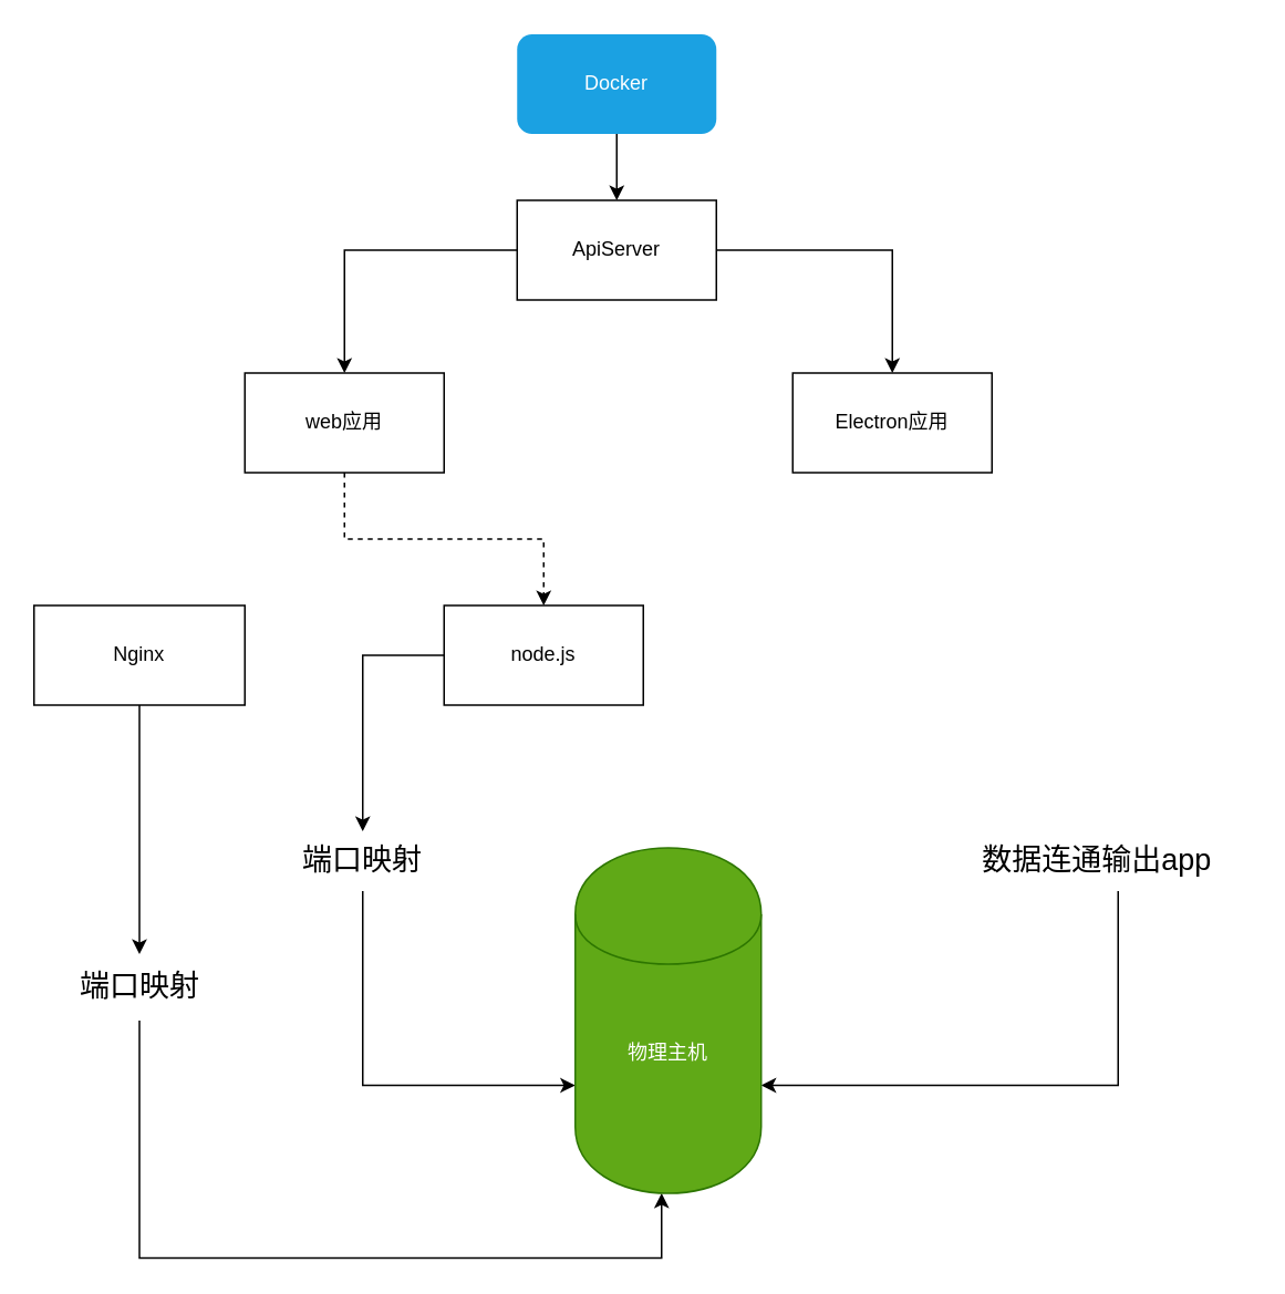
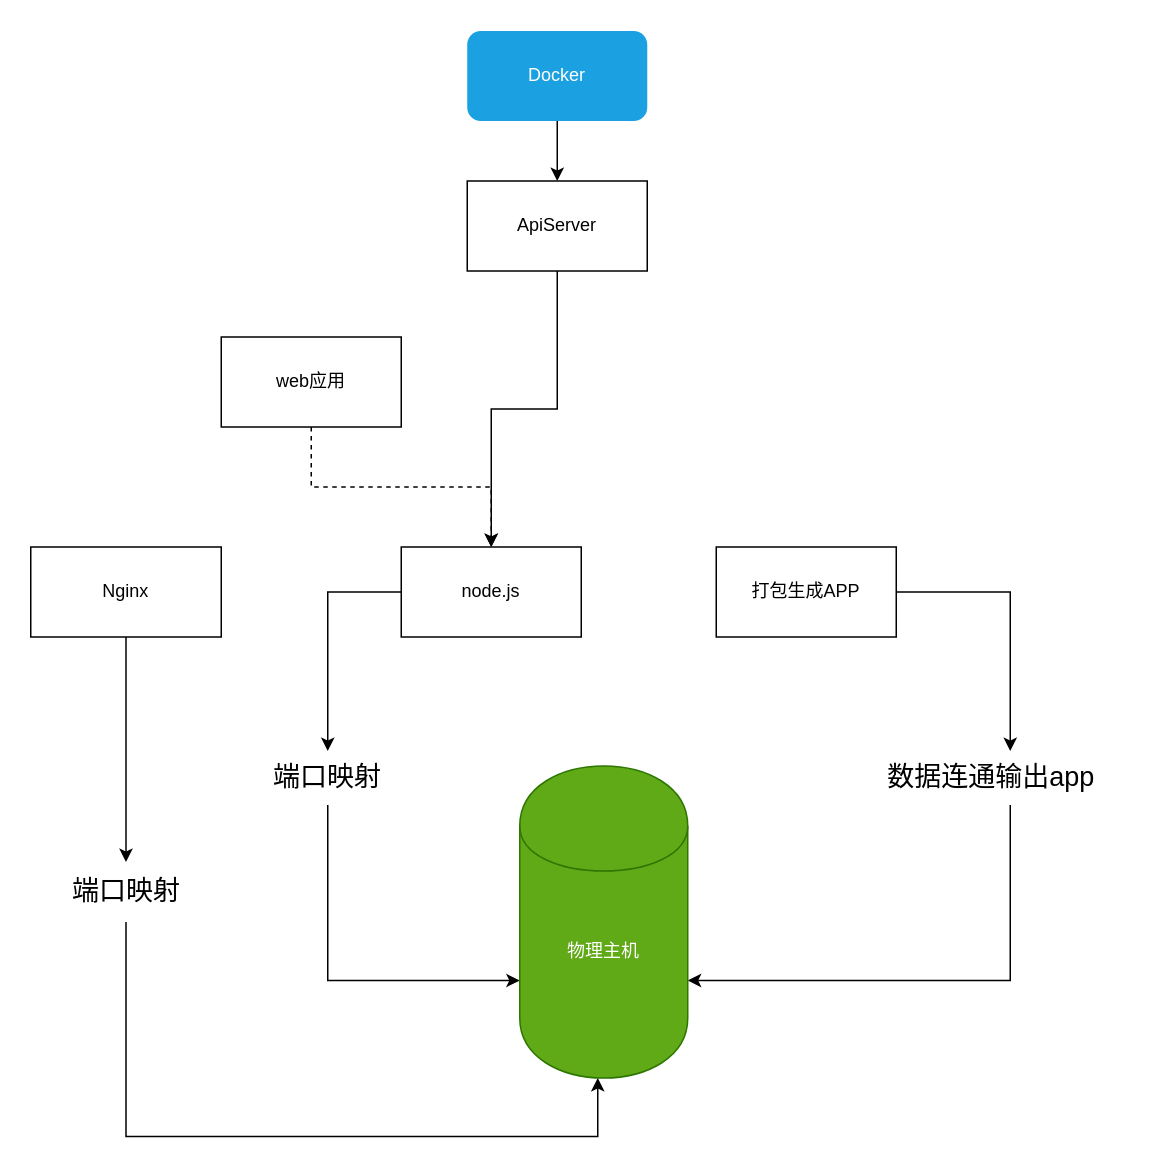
- <mxCell id="3" value="" style="edgeStyle=orthogonalEdgeStyle;rounded=0;orthogonalLoop=1;jettySize=auto;html=1;" edge="1" parent="1" source="4" target="6"><mxGeometry relative="1" as="geometry" /></mxCell>
+ <mxCell id="3" value="" style="edgeStyle=orthogonalEdgeStyle;rounded=0;orthogonalLoop=1;jettySize=auto;html=1;" edge="1" parent="1" source="4" target="8"><mxGeometry relative="1" as="geometry" /></mxCell>
- <mxCell id="2" value="" style="edgeStyle=orthogonalEdgeStyle;rounded=0;orthogonalLoop=1;jettySize=auto;html=1;" edge="1" parent="1" source="4" target="11"><mxGeometry relative="1" as="geometry"><Array as="points"><mxPoint x="537" y="150" /></Array></mxGeometry></mxCell>
- <mxCell id="11" value="Electron应用" style="rounded=0;whiteSpace=wrap;html=1;" vertex="1" parent="1"><mxGeometry x="477" y="224" width="120" height="60" as="geometry" /></mxCell>
+ <mxCell id="13" value="打包生成APP" style="rounded=0;whiteSpace=wrap;html=1;" vertex="1" parent="1"><mxGeometry x="477" y="364" width="120" height="60" as="geometry" /></mxCell>
+ <mxCell id="20" style="edgeStyle=orthogonalEdgeStyle;rounded=0;orthogonalLoop=1;jettySize=auto;html=1;" edge="1" parent="1" source="13" target="19"><mxGeometry relative="1" as="geometry"><mxPoint x="597" y="394" as="sourcePoint" /><mxPoint x="458" y="653.059" as="targetPoint" /><Array as="points"><mxPoint x="673" y="394" /></Array></mxGeometry></mxCell>
